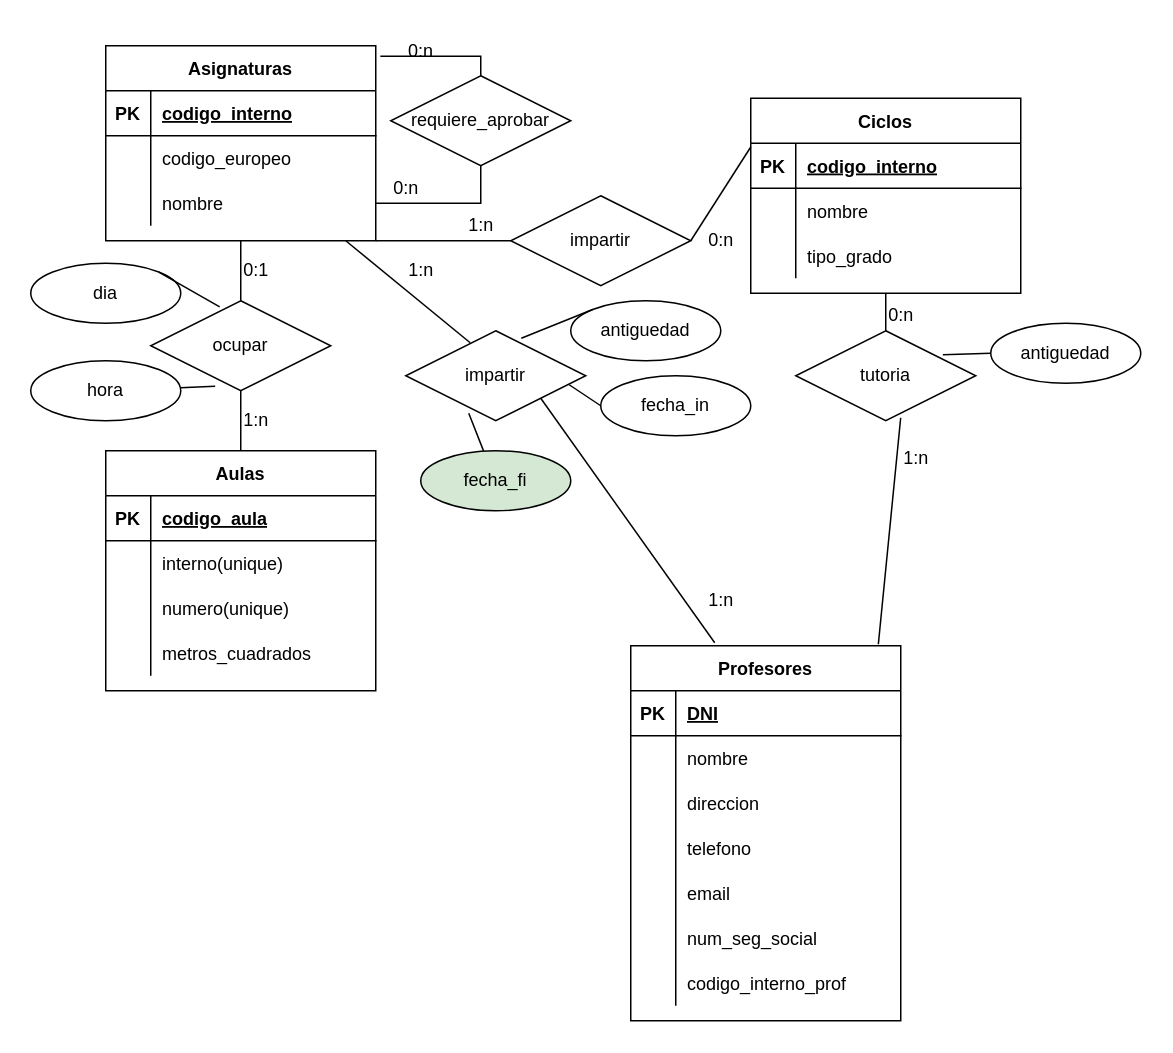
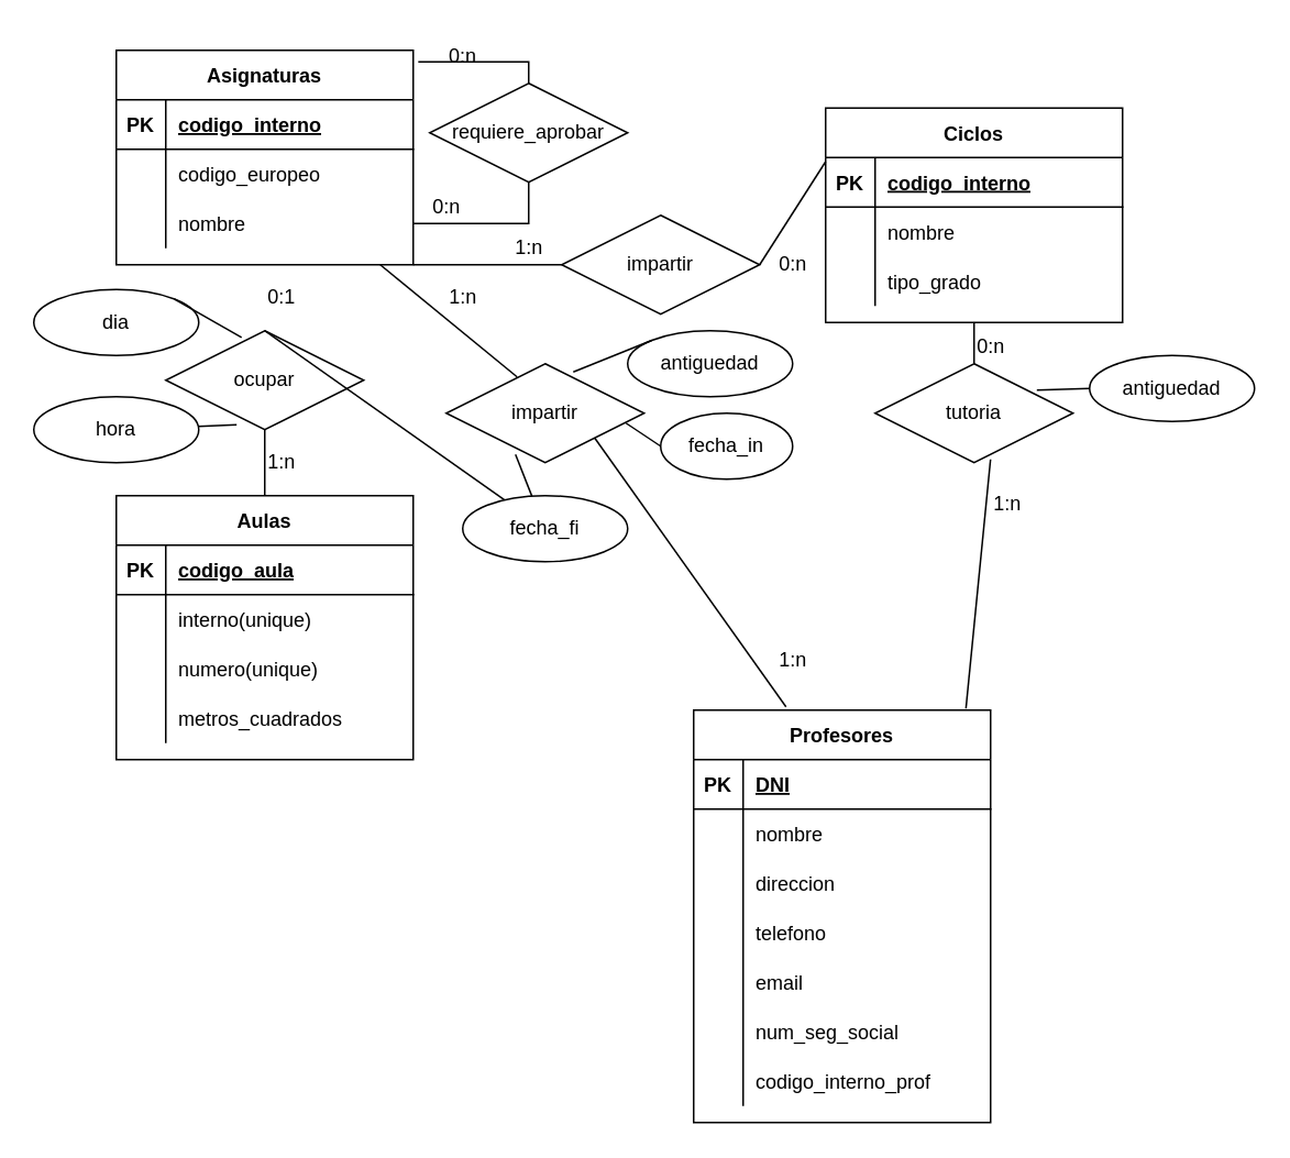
- <mxCell id="42" value="" style="endArrow=none;html=1;rounded=0;exitX=0.5;exitY=0;exitDx=0;exitDy=0;entryX=0.5;entryY=1;entryDx=0;entryDy=0;" edge="1" parent="1" source="40" target="2"><mxGeometry width="50" height="50" relative="1" as="geometry"><mxPoint x="330" y="320" as="sourcePoint" /><mxPoint x="380" y="270" as="targetPoint" /></mxGeometry></mxCell>
+ <mxCell id="42" value="" style="endArrow=none;html=1;rounded=0;exitX=0.5;exitY=0;exitDx=0;exitDy=0;" edge="1" parent="1" source="40" target="90"><mxGeometry width="50" height="50" relative="1" as="geometry"><mxPoint x="330" y="320" as="sourcePoint" /><mxPoint x="380" y="270" as="targetPoint" /></mxGeometry></mxCell>
- <mxCell id="91" value="fecha_in" style="ellipse;whiteSpace=wrap;html=1;align=center;" vertex="1" parent="1"><mxGeometry x="400" y="250" width="100" height="40" as="geometry" /></mxCell>
+ <mxCell id="91" value="fecha_in" style="ellipse;whiteSpace=wrap;html=1;align=center;" vertex="1" parent="1"><mxGeometry x="400" y="250" width="80" height="40" as="geometry" /></mxCell>
- <mxCell id="90" value="fecha_fi" style="ellipse;whiteSpace=wrap;html=1;align=center;fillColor=#d5e8d4;" vertex="1" parent="1"><mxGeometry x="280" y="300" width="100" height="40" as="geometry" /></mxCell>
+ <mxCell id="90" value="fecha_fi" style="ellipse;whiteSpace=wrap;html=1;align=center;" vertex="1" parent="1"><mxGeometry x="280" y="300" width="100" height="40" as="geometry" /></mxCell>
